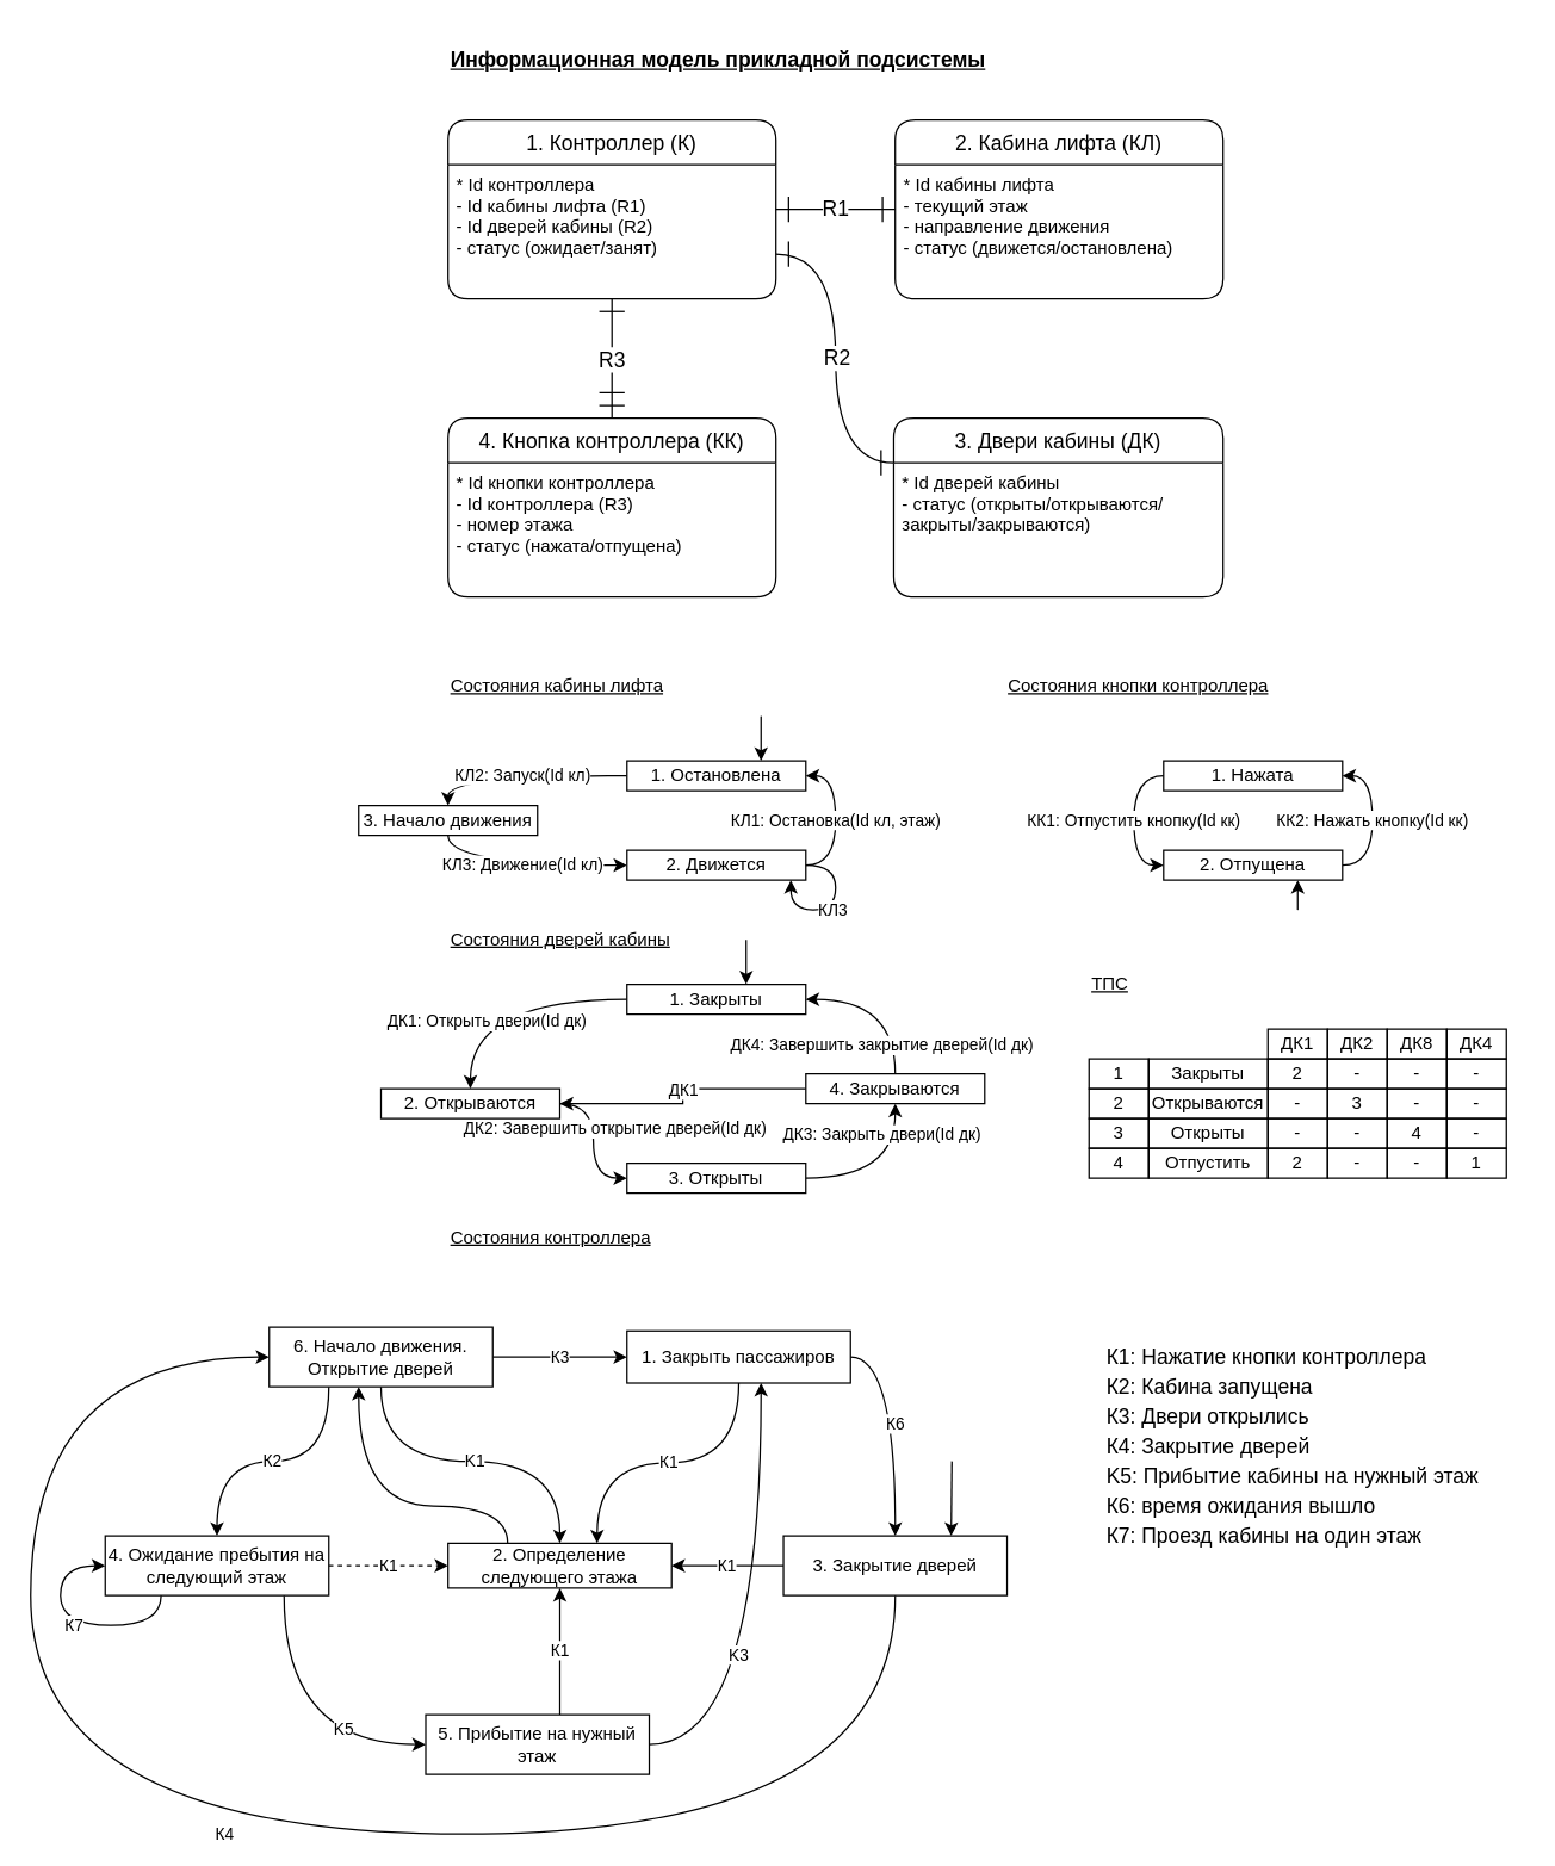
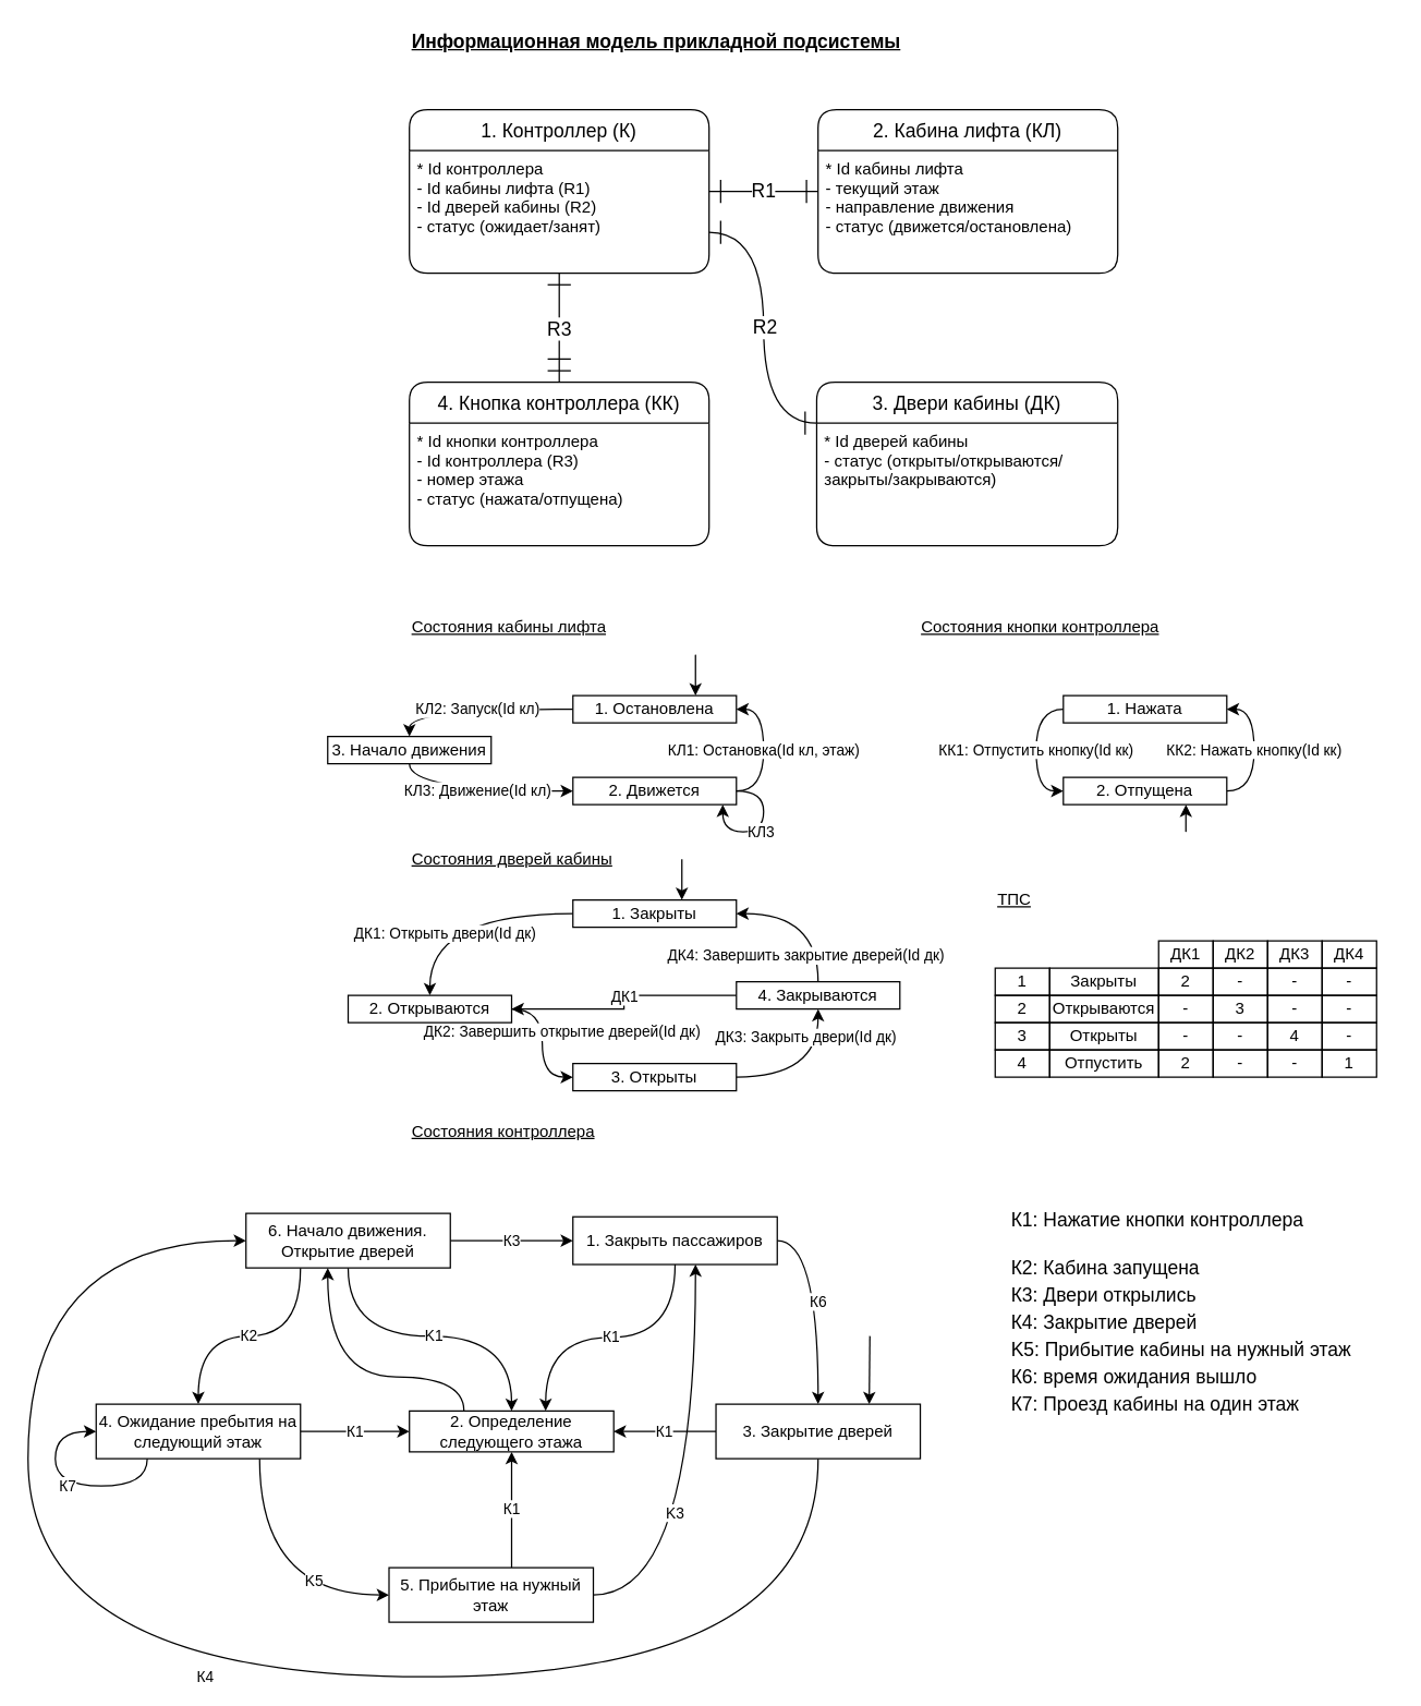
- <mxCell id="9" value="Информационная модель прикладной подсистемы" style="text;html=1;strokeColor=none;fillColor=none;align=left;verticalAlign=middle;whiteSpace=wrap;rounded=0;fontStyle=5;fontSize=14;" parent="1" vertex="1"><mxGeometry x="299.97" y="30" width="400.03" height="20" as="geometry" /></mxCell>
+ <mxCell id="9" value="Информационная модель прикладной подсистемы" style="text;html=1;strokeColor=none;fillColor=none;align=left;verticalAlign=middle;whiteSpace=wrap;rounded=0;fontStyle=5;fontSize=14;" parent="1" vertex="1"><mxGeometry x="299.97" y="20" width="400.03" height="20" as="geometry" /></mxCell>
- <mxCell id="52" value="ДК8" style="rounded=0;whiteSpace=wrap;html=1;fillColor=none;" parent="1" vertex="1"><mxGeometry x="930" y="690" width="40" height="20" as="geometry" /></mxCell>
+ <mxCell id="52" value="ДК3" style="rounded=0;whiteSpace=wrap;html=1;fillColor=none;" parent="1" vertex="1"><mxGeometry x="930" y="690" width="40" height="20" as="geometry" /></mxCell>
- <mxCell id="82" value="К1: Нажатие кнопки контроллера" style="text;html=1;strokeColor=none;fillColor=none;align=left;verticalAlign=middle;whiteSpace=wrap;rounded=0;fontSize=14;" parent="1" vertex="1"><mxGeometry x="739.9" y="900" width="280" height="20" as="geometry" /></mxCell>
+ <mxCell id="82" value="К1: Нажатие кнопки контроллера" style="text;html=1;strokeColor=none;fillColor=none;align=left;verticalAlign=middle;whiteSpace=wrap;rounded=0;fontSize=14;" parent="1" vertex="1"><mxGeometry x="739.9" y="885" width="280" height="20" as="geometry" /></mxCell>
- <mxCell id="71" value="К1" style="edgeStyle=orthogonalEdgeStyle;rounded=0;orthogonalLoop=1;jettySize=auto;html=1;dashed=1;" parent="1" source="73" target="75" edge="1"><mxGeometry relative="1" as="geometry" /></mxCell>
+ <mxCell id="71" value="К1" style="edgeStyle=orthogonalEdgeStyle;rounded=0;orthogonalLoop=1;jettySize=auto;html=1;" parent="1" source="73" target="75" edge="1"><mxGeometry relative="1" as="geometry" /></mxCell>
